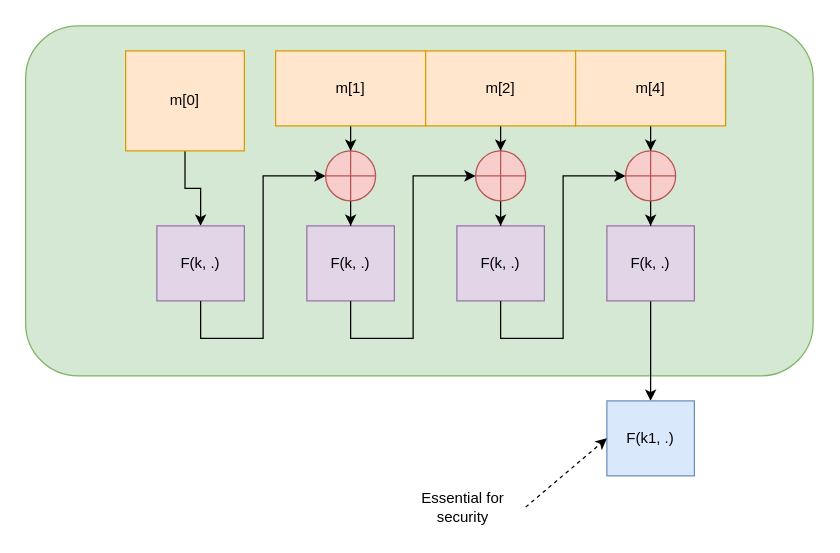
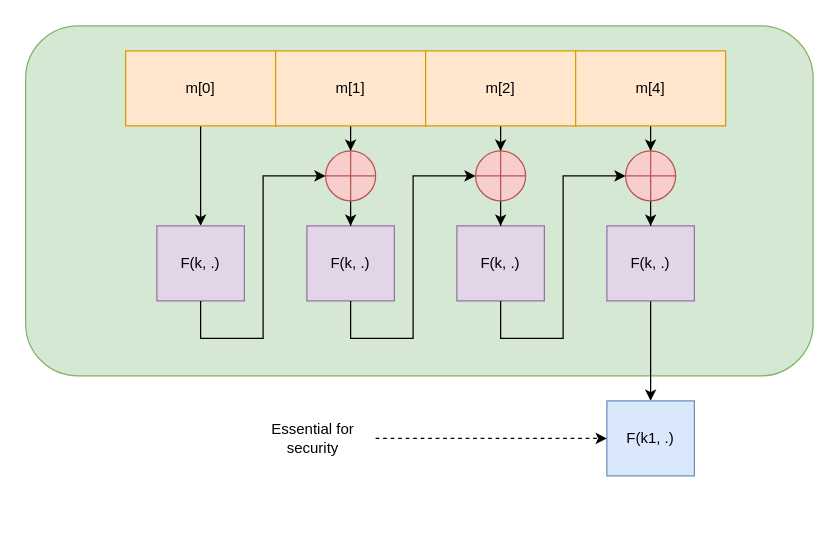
- <mxCell id="4" value="m[0]" style="rounded=0;whiteSpace=wrap;html=1;fillColor=#ffe6cc;strokeColor=#d79b00;" vertex="1" parent="1"><mxGeometry x="100" y="40" width="95" height="80" as="geometry" /></mxCell>
+ <mxCell id="4" value="m[0]" style="rounded=0;whiteSpace=wrap;html=1;fillColor=#ffe6cc;strokeColor=#d79b00;" vertex="1" parent="1"><mxGeometry x="100" y="40" width="120" height="60" as="geometry" /></mxCell>
- <mxCell id="26" value="Essential for security" style="text;html=1;align=center;verticalAlign=middle;whiteSpace=wrap;rounded=0;" vertex="1" parent="1"><mxGeometry x="320" y="390" width="100" height="30" as="geometry" /></mxCell>
+ <mxCell id="26" value="Essential for security" style="text;html=1;align=center;verticalAlign=middle;whiteSpace=wrap;rounded=0;" vertex="1" parent="1"><mxGeometry x="200" y="335" width="100" height="30" as="geometry" /></mxCell>
